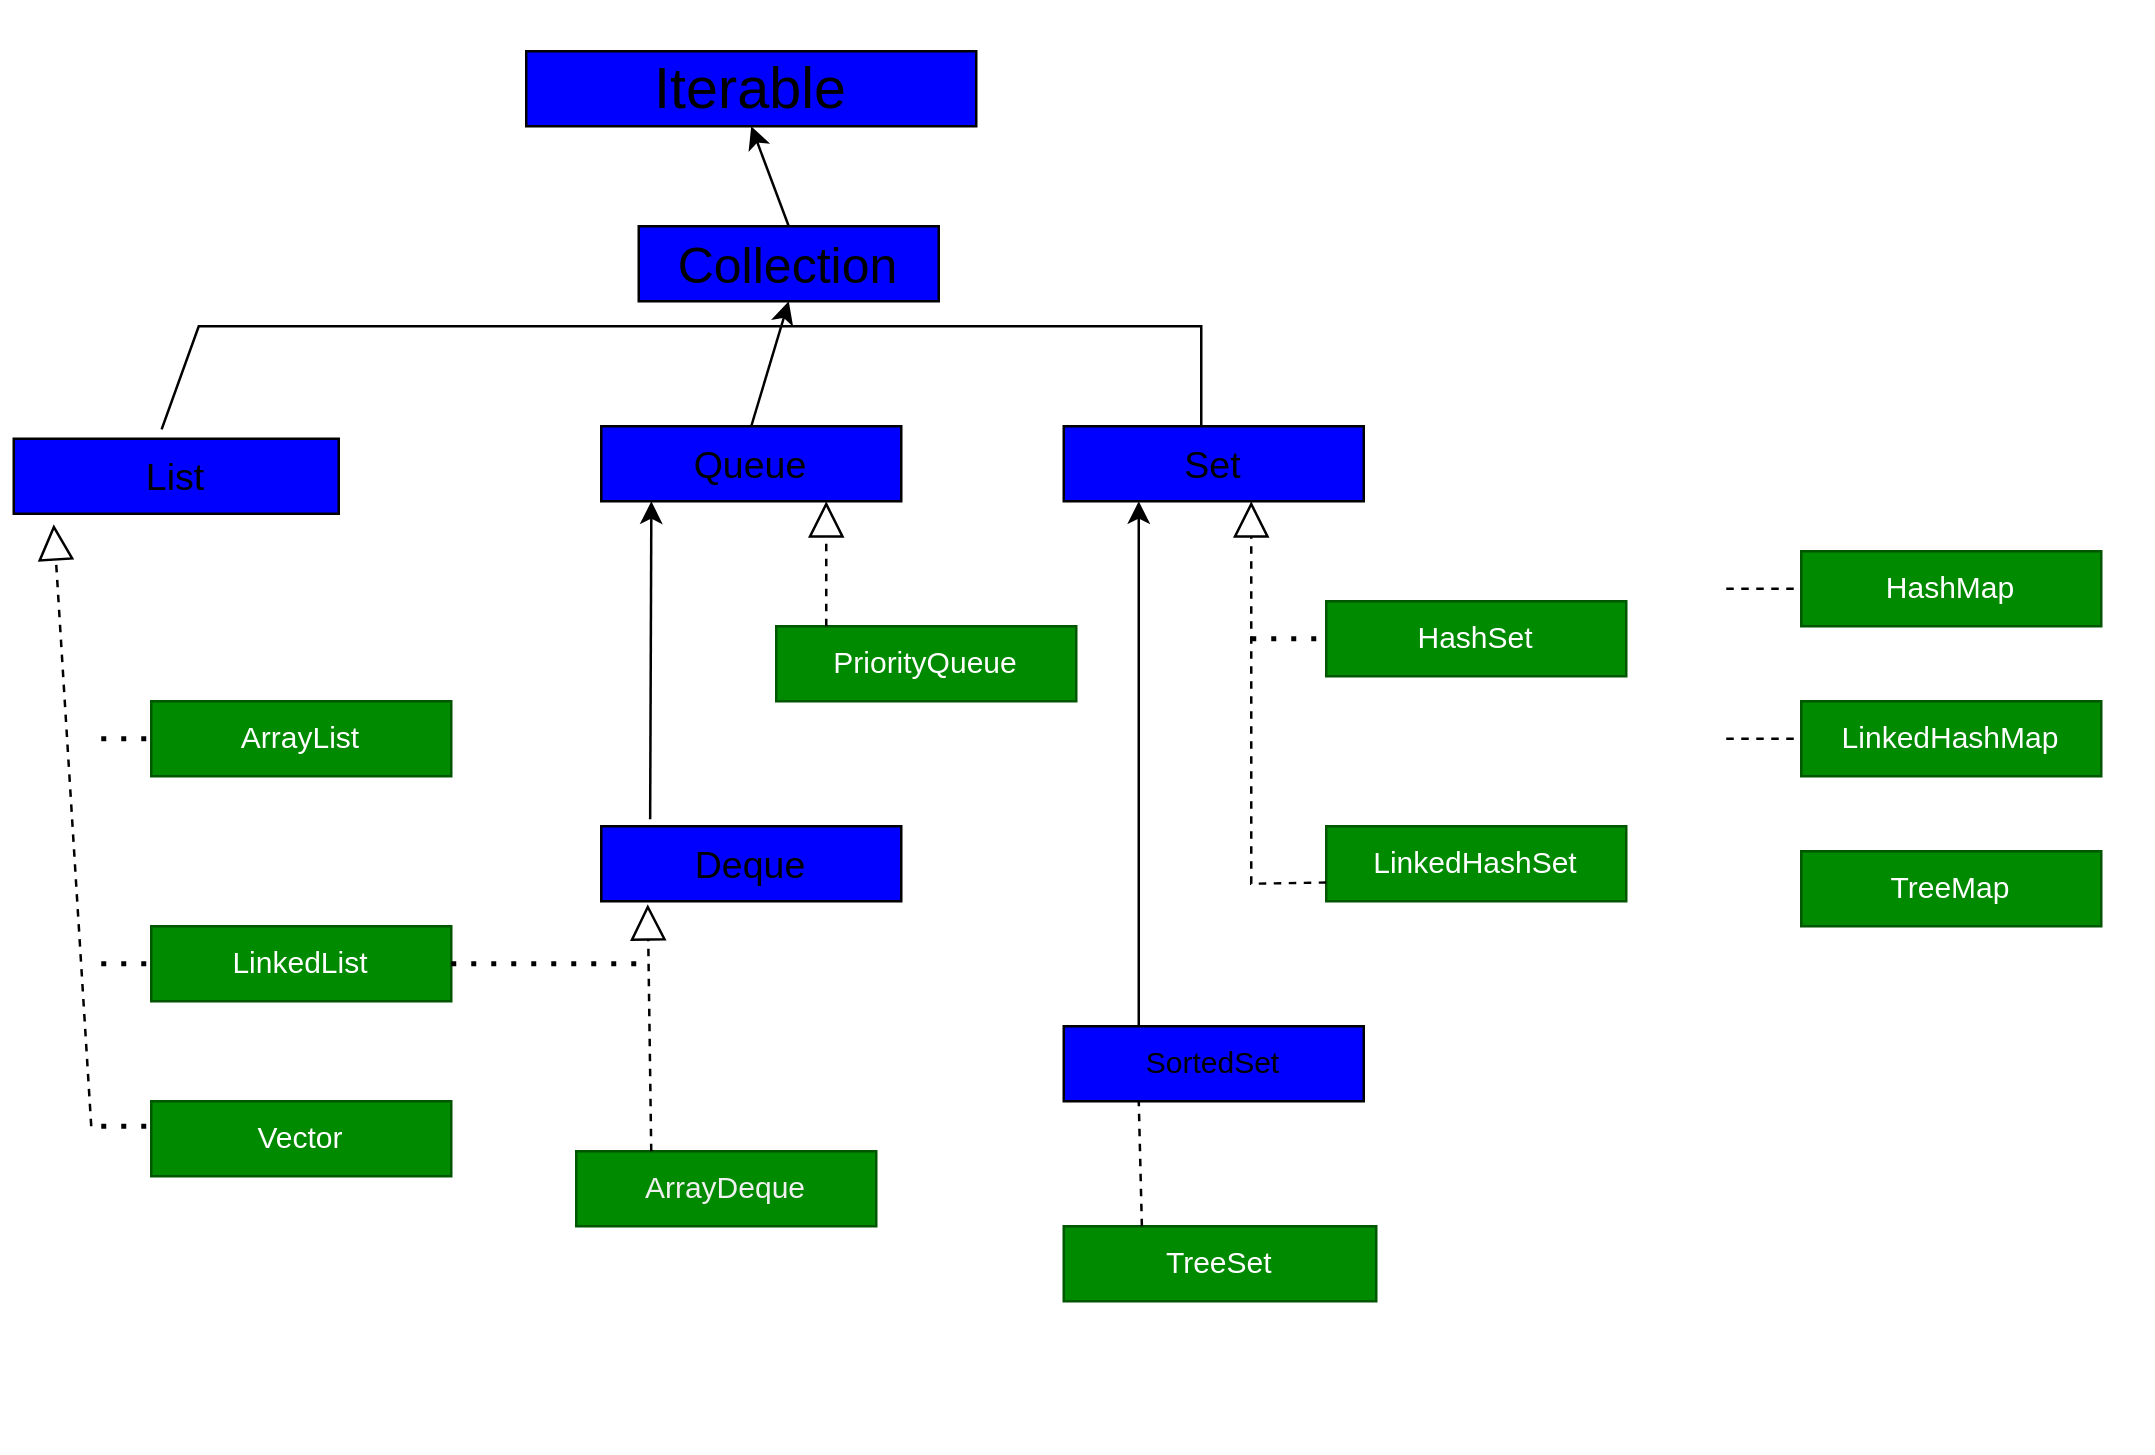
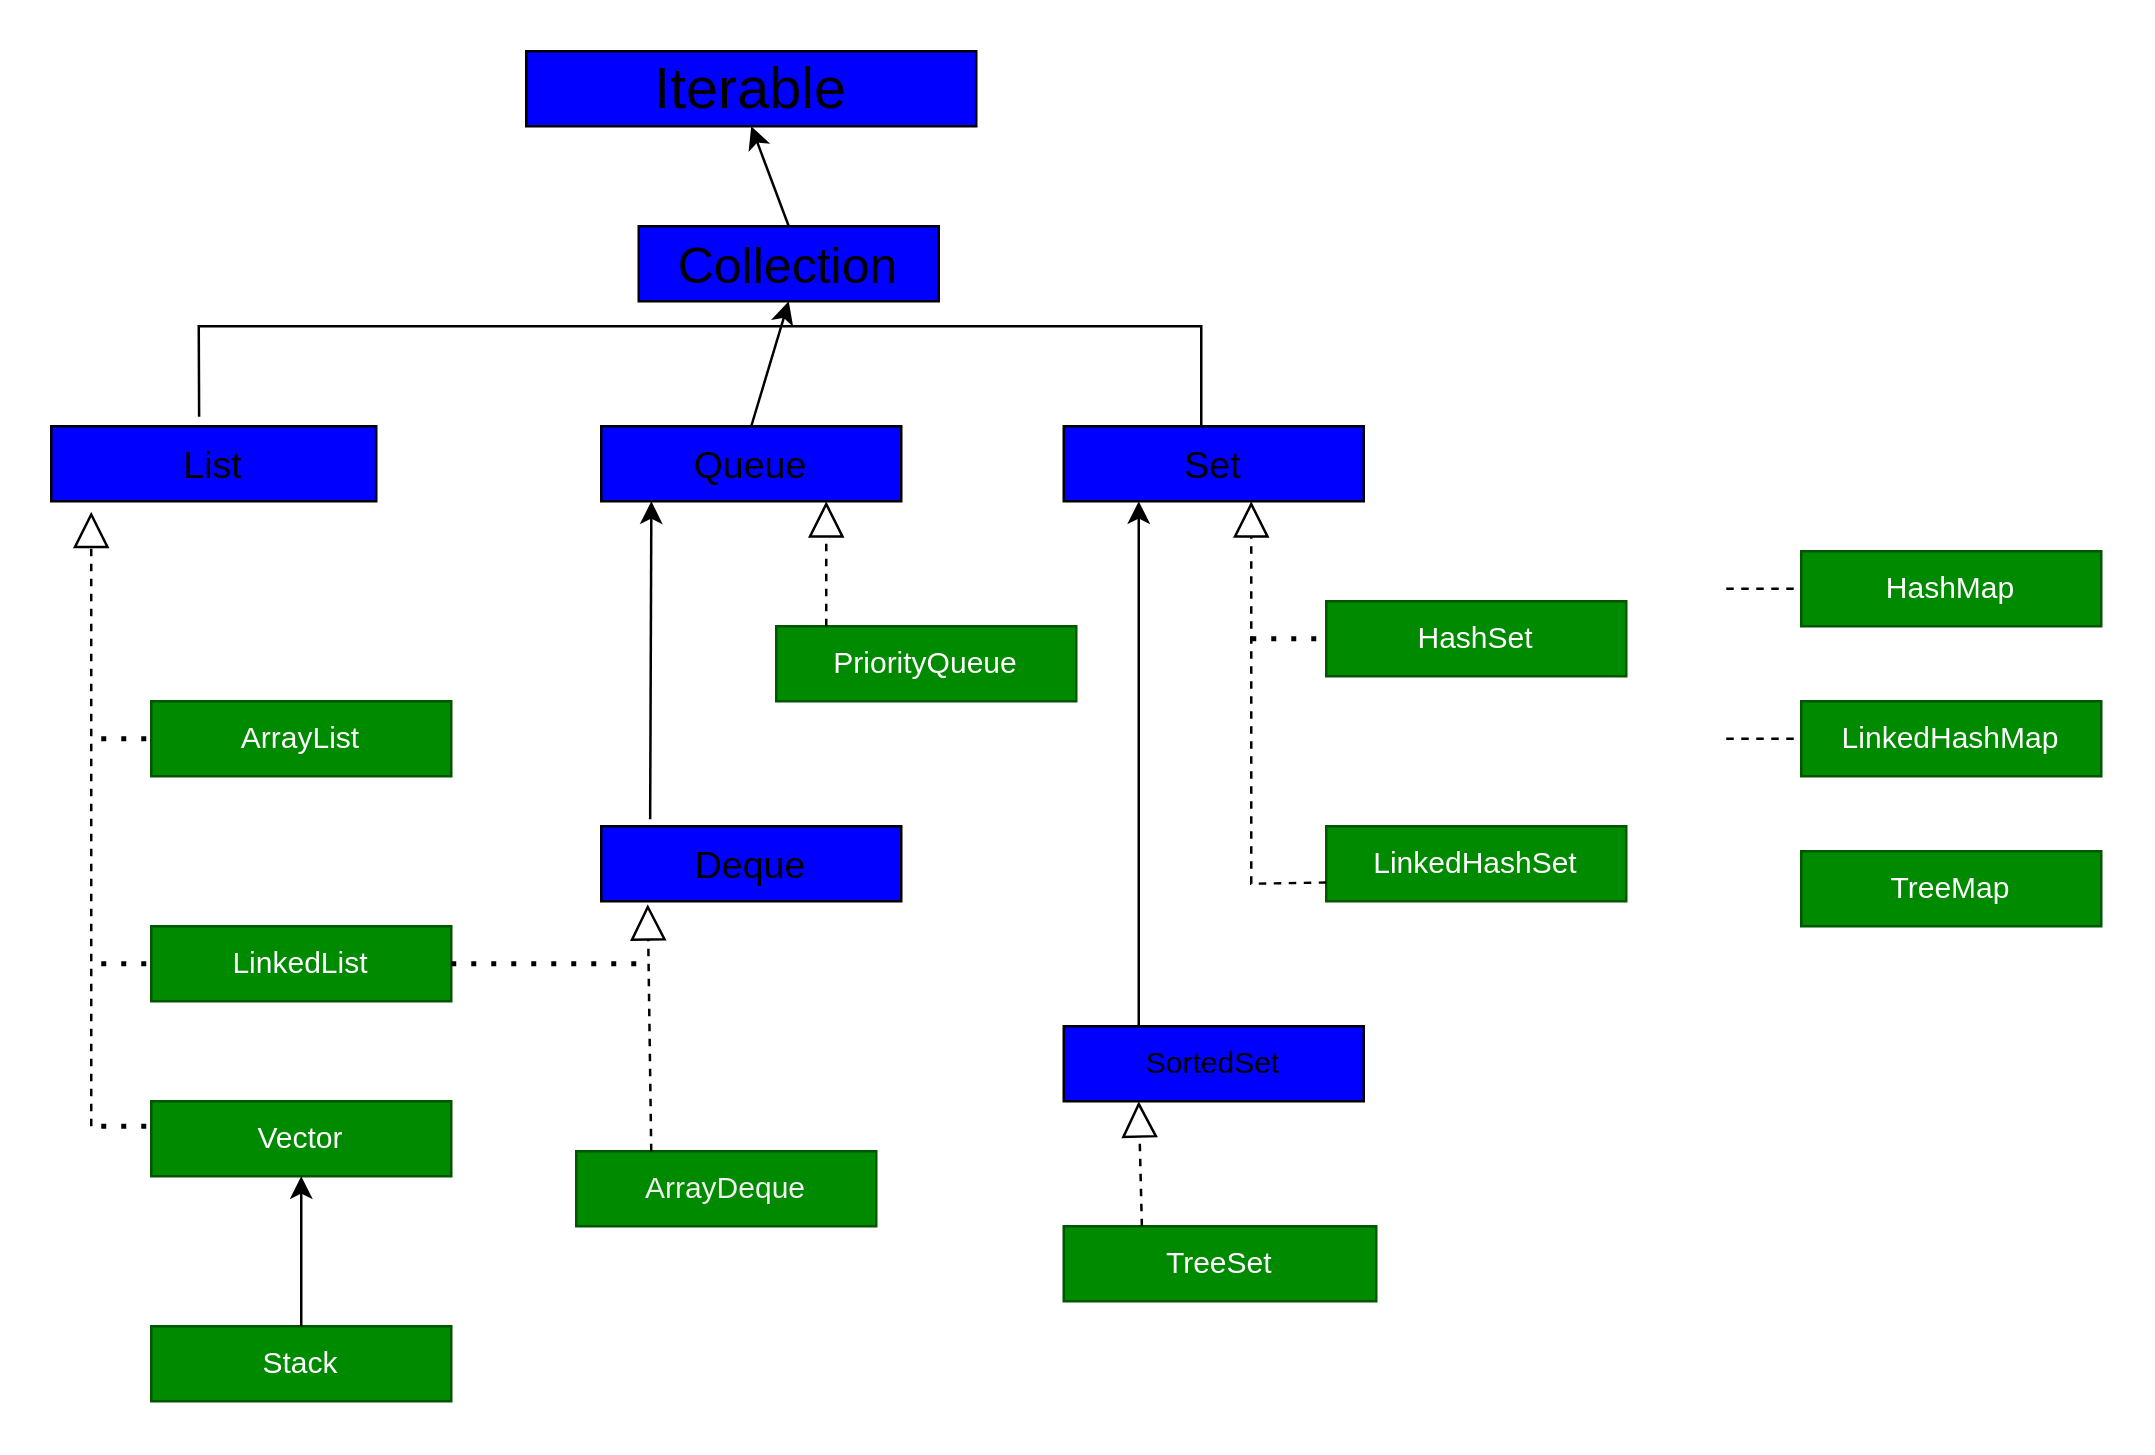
- <mxCell id="4" value="&lt;font style=&quot;font-size: 15px;&quot;&gt;List&lt;/font&gt;" style="rounded=0;whiteSpace=wrap;html=1;fillColor=#0000FF;" parent="1" vertex="1"><mxGeometry x="5" y="175" width="130" height="30" as="geometry" /></mxCell>
+ <mxCell id="4" value="&lt;font style=&quot;font-size: 15px;&quot;&gt;List&lt;/font&gt;" style="rounded=0;whiteSpace=wrap;html=1;fillColor=#0000FF;" parent="1" vertex="1"><mxGeometry x="20" y="170" width="130" height="30" as="geometry" /></mxCell>
- <mxCell id="25" value="" style="endArrow=none;dashed=1;endFill=0;endSize=12;html=1;rounded=0;entryX=0.25;entryY=1;entryDx=0;entryDy=0;exitX=0.25;exitY=0;exitDx=0;exitDy=0;" parent="1" source="20" target="19" edge="1"><mxGeometry width="160" relative="1" as="geometry"><mxPoint x="440" y="550" as="sourcePoint" /><mxPoint x="600" y="550" as="targetPoint" /></mxGeometry></mxCell>
+ <mxCell id="25" value="" style="endArrow=block;dashed=1;endFill=0;endSize=12;html=1;rounded=0;entryX=0.25;entryY=1;entryDx=0;entryDy=0;exitX=0.25;exitY=0;exitDx=0;exitDy=0;" parent="1" source="20" target="19" edge="1"><mxGeometry width="160" relative="1" as="geometry"><mxPoint x="440" y="550" as="sourcePoint" /><mxPoint x="600" y="550" as="targetPoint" /></mxGeometry></mxCell>
+ <mxCell id="26" value="" style="endArrow=classic;html=1;rounded=0;exitX=0.5;exitY=0;exitDx=0;exitDy=0;entryX=0.5;entryY=1;entryDx=0;entryDy=0;" parent="1" source="17" target="16" edge="1"><mxGeometry width="50" height="50" relative="1" as="geometry"><mxPoint x="70" y="520" as="sourcePoint" /><mxPoint x="100" y="490" as="targetPoint" /></mxGeometry></mxCell>
+ <mxCell id="17" value="Stack" style="rounded=0;whiteSpace=wrap;html=1;fillColor=#008a00;fontColor=#ffffff;strokeColor=#005700;" parent="1" vertex="1"><mxGeometry x="60" y="530" width="120" height="30" as="geometry" /></mxCell>
